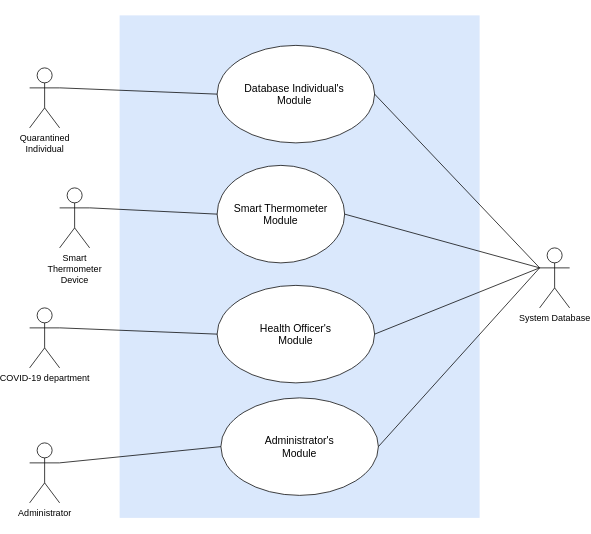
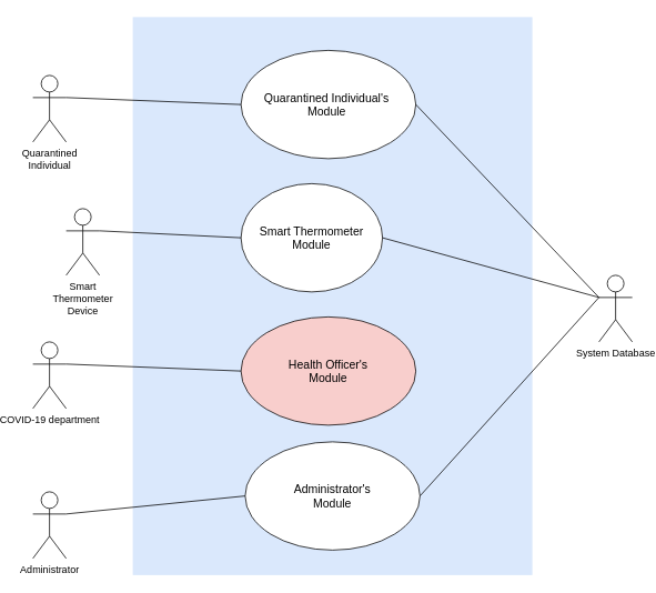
- <mxCell id="4" value="&lt;font style=&quot;font-size: 14px&quot;&gt;Database Individual's&amp;nbsp;&lt;br&gt;Module&lt;/font&gt;&lt;span&gt;&amp;nbsp;&lt;/span&gt;" style="ellipse;whiteSpace=wrap;html=1;" vertex="1" parent="1"><mxGeometry x="270" y="60" width="210" height="130" as="geometry" /></mxCell>
+ <mxCell id="4" value="&lt;font style=&quot;font-size: 14px&quot;&gt;Quarantined Individual's&amp;nbsp;&lt;br&gt;Module&lt;/font&gt;&lt;span&gt;&amp;nbsp;&lt;/span&gt;" style="ellipse;whiteSpace=wrap;html=1;" vertex="1" parent="1"><mxGeometry x="270" y="60" width="210" height="130" as="geometry" /></mxCell>
- <mxCell id="14" value="" style="endArrow=none;html=1;exitX=1;exitY=0.5;exitDx=0;exitDy=0;entryX=0;entryY=0.333;entryDx=0;entryDy=0;entryPerimeter=0;" edge="1" parent="1" source="3" target="13"><mxGeometry width="50" height="50" relative="1" as="geometry"><mxPoint x="520" y="250" as="sourcePoint" /><mxPoint x="680" y="410" as="targetPoint" /></mxGeometry></mxCell>
- <mxCell id="3" value="&lt;font style=&quot;font-size: 14px&quot;&gt;Health Officer's &lt;br&gt;Module&lt;br&gt;&lt;/font&gt;" style="ellipse;whiteSpace=wrap;html=1;" vertex="1" parent="1"><mxGeometry x="270" y="380" width="210" height="130" as="geometry" /></mxCell>
+ <mxCell id="3" value="&lt;font style=&quot;font-size: 14px&quot;&gt;Health Officer's &lt;br&gt;Module&lt;br&gt;&lt;/font&gt;" style="ellipse;whiteSpace=wrap;html=1;fillColor=#f8cecc;" vertex="1" parent="1"><mxGeometry x="270" y="380" width="210" height="130" as="geometry" /></mxCell>
